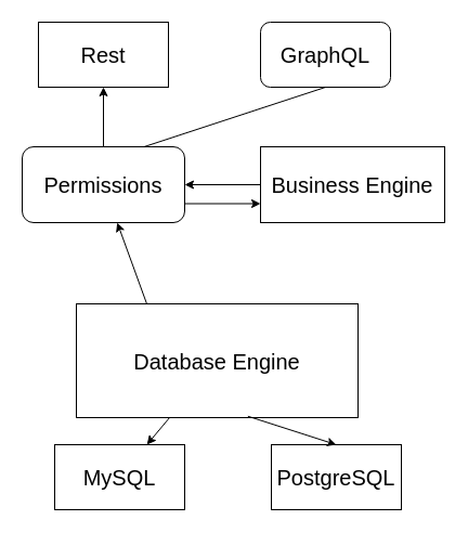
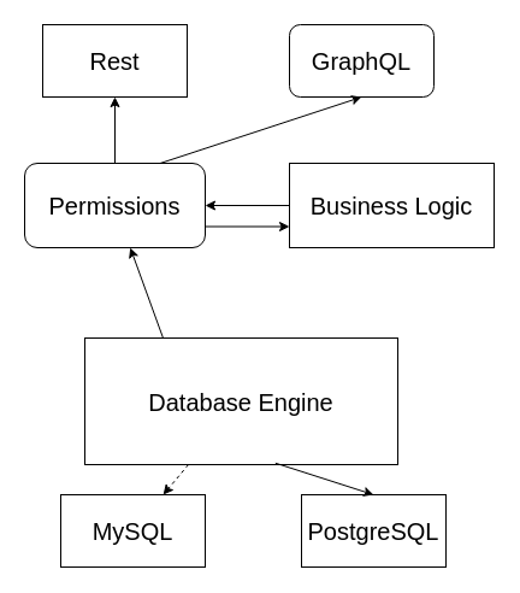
- <mxCell id="12" value="" style="endArrow=none;html=1;rounded=0;fontSize=20;exitX=0.75;exitY=0;exitDx=0;exitDy=0;entryX=0.5;entryY=1;entryDx=0;entryDy=0;" edge="1" parent="1" source="10" target="7"><mxGeometry width="50" height="50" relative="1" as="geometry"><mxPoint x="230" y="160" as="sourcePoint" /><mxPoint x="280" y="110" as="targetPoint" /></mxGeometry></mxCell>
+ <mxCell id="12" value="" style="endArrow=classic;html=1;rounded=0;fontSize=20;exitX=0.75;exitY=0;exitDx=0;exitDy=0;entryX=0.5;entryY=1;entryDx=0;entryDy=0;" edge="1" parent="1" source="10" target="7"><mxGeometry width="50" height="50" relative="1" as="geometry"><mxPoint x="230" y="160" as="sourcePoint" /><mxPoint x="280" y="110" as="targetPoint" /></mxGeometry></mxCell>
- <mxCell id="5" value="Business Engine" style="rounded=0;whiteSpace=wrap;html=1;fontSize=20;" vertex="1" parent="1"><mxGeometry x="240" y="135" width="170" height="70" as="geometry" /></mxCell>
+ <mxCell id="5" value="Business Logic" style="rounded=0;whiteSpace=wrap;html=1;fontSize=20;" vertex="1" parent="1"><mxGeometry x="240" y="135" width="170" height="70" as="geometry" /></mxCell>
- <mxCell id="13" value="" style="endArrow=classic;html=1;rounded=0;fontSize=20;" edge="1" parent="1" source="2" target="3"><mxGeometry width="50" height="50" relative="1" as="geometry"><mxPoint x="170" y="430" as="sourcePoint" /><mxPoint x="220" y="380" as="targetPoint" /></mxGeometry></mxCell>
+ <mxCell id="13" value="" style="endArrow=classic;html=1;rounded=0;fontSize=20;dashed=1;" edge="1" parent="1" source="2" target="3"><mxGeometry width="50" height="50" relative="1" as="geometry"><mxPoint x="170" y="430" as="sourcePoint" /><mxPoint x="220" y="380" as="targetPoint" /></mxGeometry></mxCell>
